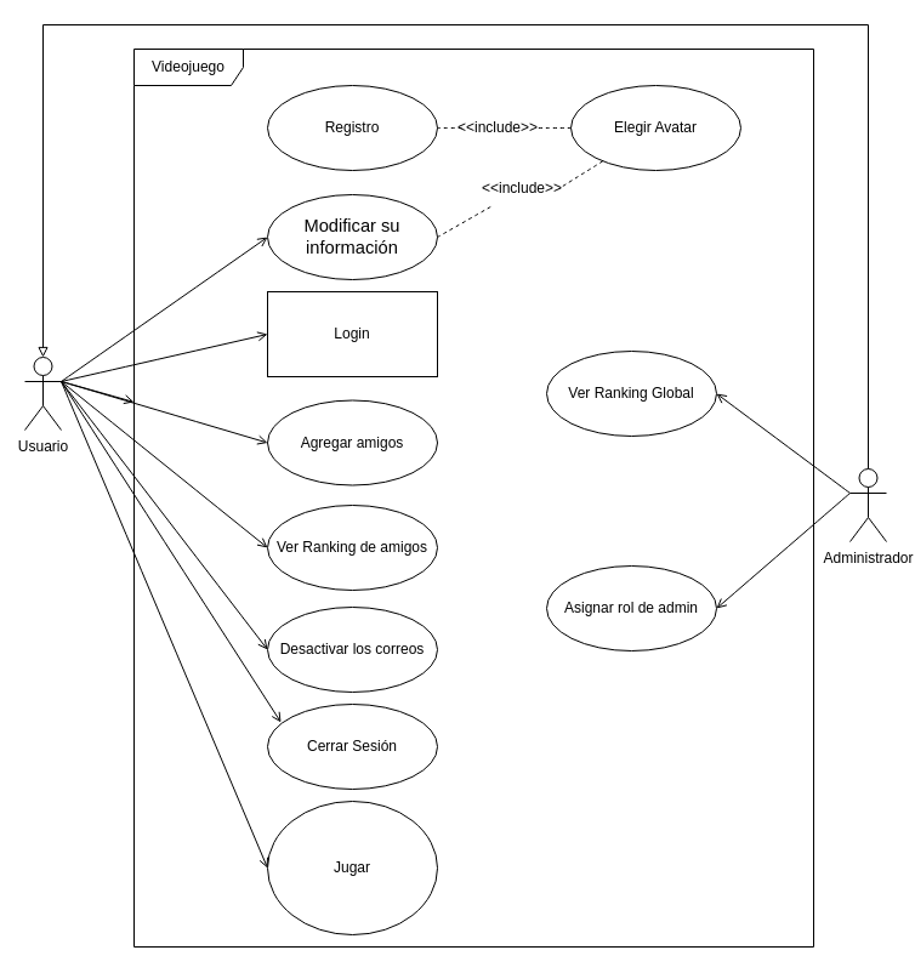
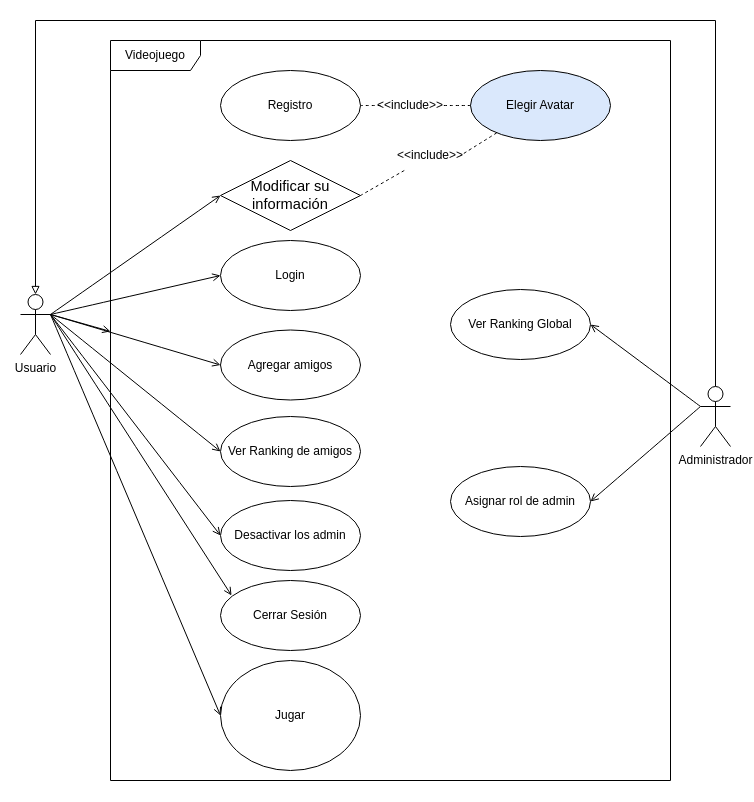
- <mxCell id="10" value="Elegir Avatar" style="ellipse;whiteSpace=wrap;html=1;" vertex="1" parent="1"><mxGeometry x="470" y="70" width="140" height="70" as="geometry" /></mxCell>
+ <mxCell id="10" value="Elegir Avatar" style="ellipse;whiteSpace=wrap;html=1;fillColor=#dae8fc;" vertex="1" parent="1"><mxGeometry x="470" y="70" width="140" height="70" as="geometry" /></mxCell>
- <mxCell id="11" value="&lt;span id=&quot;docs-internal-guid-24871ff1-7fff-76be-ae00-4fbf0a78b2f3&quot;&gt;&lt;span style=&quot;font-size: 11pt; font-family: Arial; background-color: transparent; font-variant-numeric: normal; font-variant-east-asian: normal; vertical-align: baseline;&quot;&gt;Modificar su información&lt;/span&gt;&lt;/span&gt;" style="ellipse;whiteSpace=wrap;html=1;" vertex="1" parent="1"><mxGeometry x="220" y="160" width="140" height="70" as="geometry" /></mxCell>
+ <mxCell id="11" value="&lt;span id=&quot;docs-internal-guid-24871ff1-7fff-76be-ae00-4fbf0a78b2f3&quot;&gt;&lt;span style=&quot;font-size: 11pt; font-family: Arial; background-color: transparent; font-variant-numeric: normal; font-variant-east-asian: normal; vertical-align: baseline;&quot;&gt;Modificar su información&lt;/span&gt;&lt;/span&gt;" style="rhombus;whiteSpace=wrap;html=1;" vertex="1" parent="1"><mxGeometry x="220" y="160" width="140" height="70" as="geometry" /></mxCell>
- <mxCell id="16" value="Login" style="whiteSpace=wrap;html=1;rounded=0;" vertex="1" parent="1"><mxGeometry x="220" y="240" width="140" height="70" as="geometry" /></mxCell>
+ <mxCell id="16" value="Login" style="ellipse;whiteSpace=wrap;html=1;" vertex="1" parent="1"><mxGeometry x="220" y="240" width="140" height="70" as="geometry" /></mxCell>
- <mxCell id="12" value="Desactivar los correos" style="ellipse;whiteSpace=wrap;html=1;" vertex="1" parent="1"><mxGeometry x="220" y="500" width="140" height="70" as="geometry" /></mxCell>
+ <mxCell id="12" value="Desactivar los admin" style="ellipse;whiteSpace=wrap;html=1;" vertex="1" parent="1"><mxGeometry x="220" y="500" width="140" height="70" as="geometry" /></mxCell>
